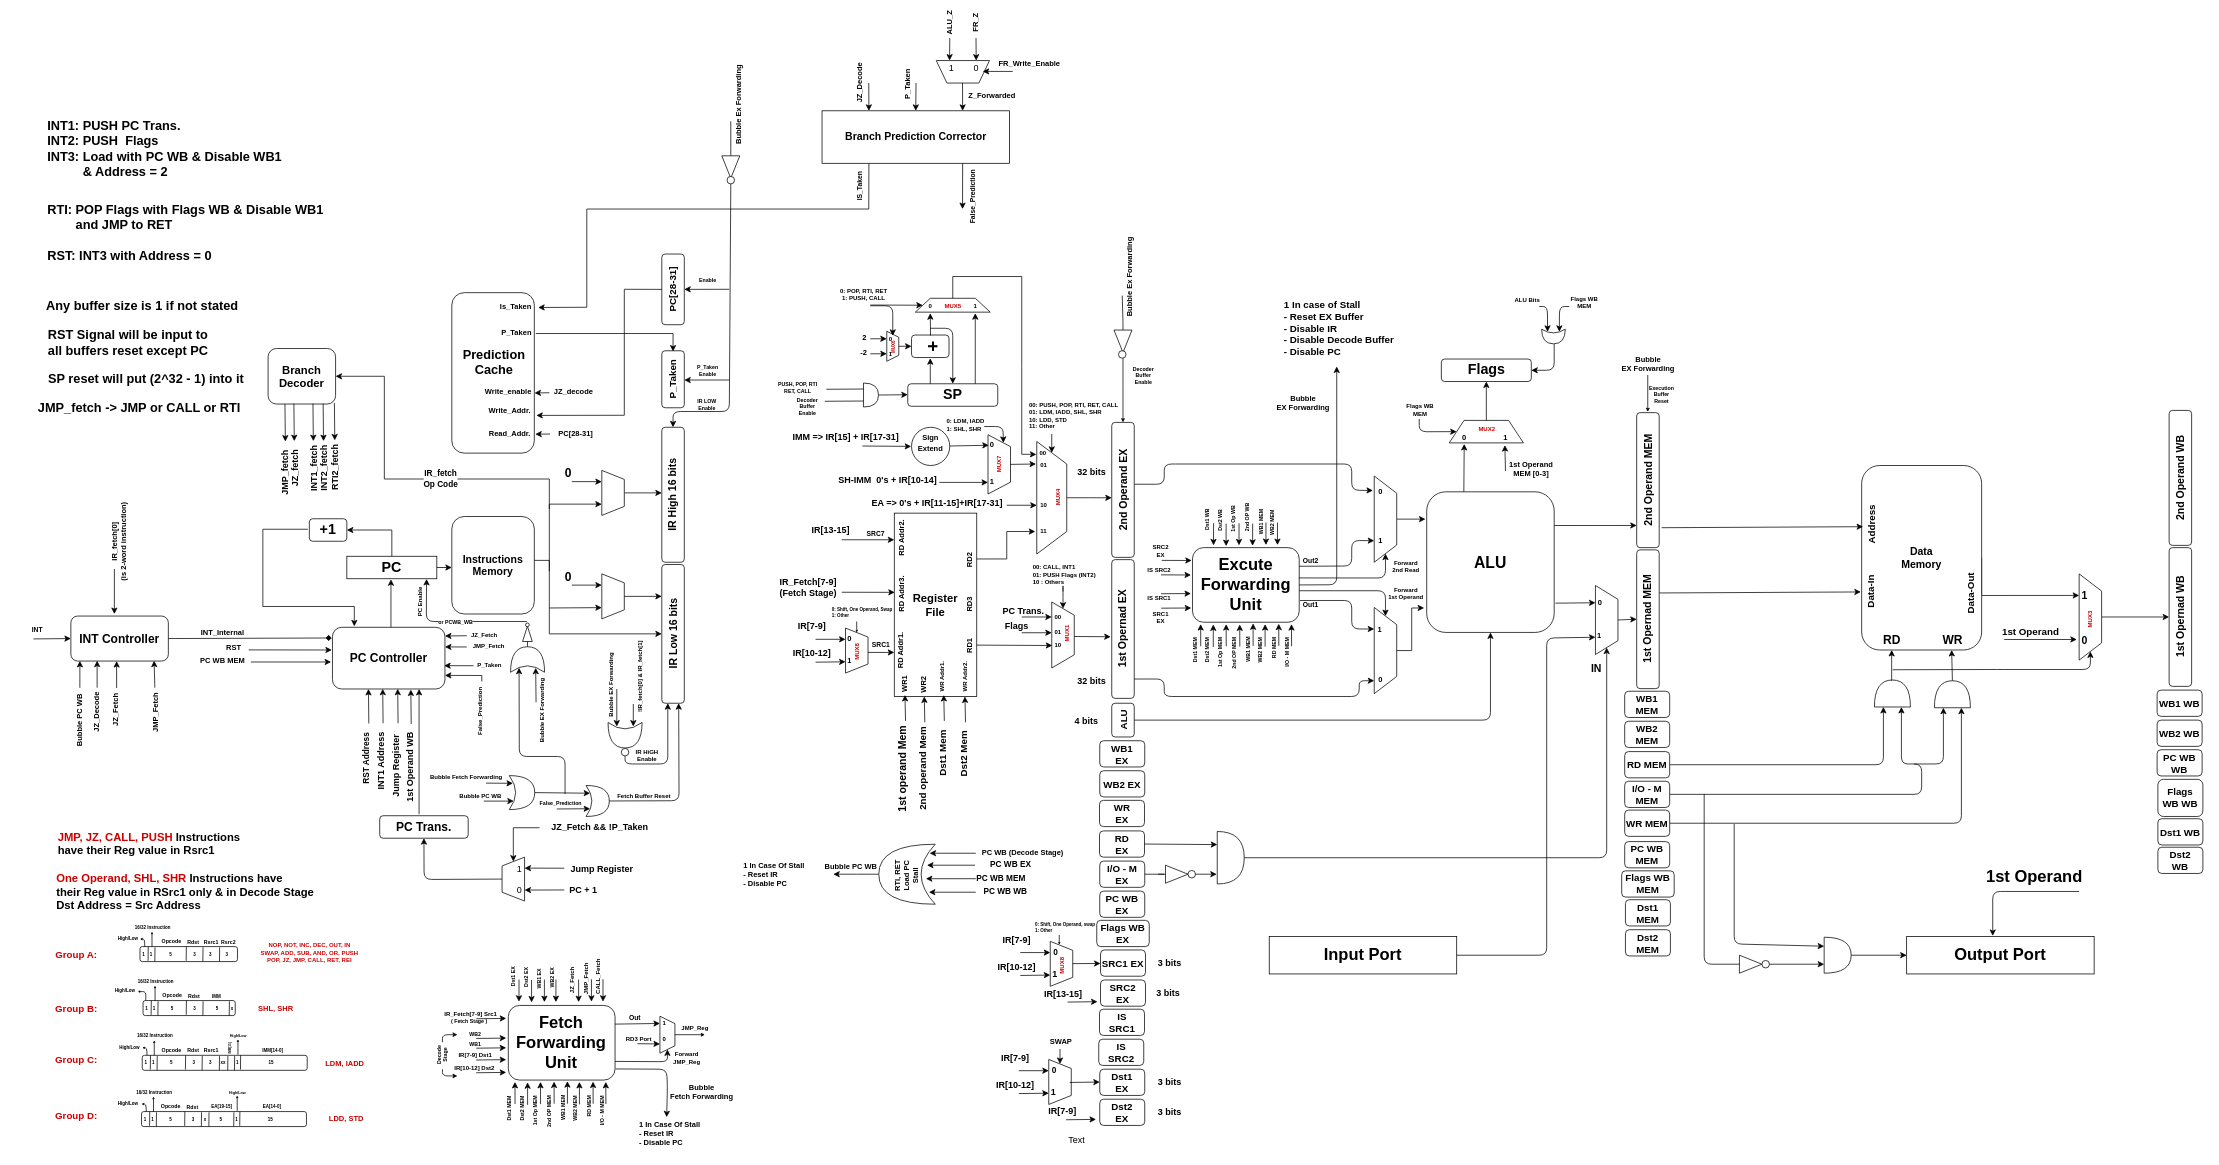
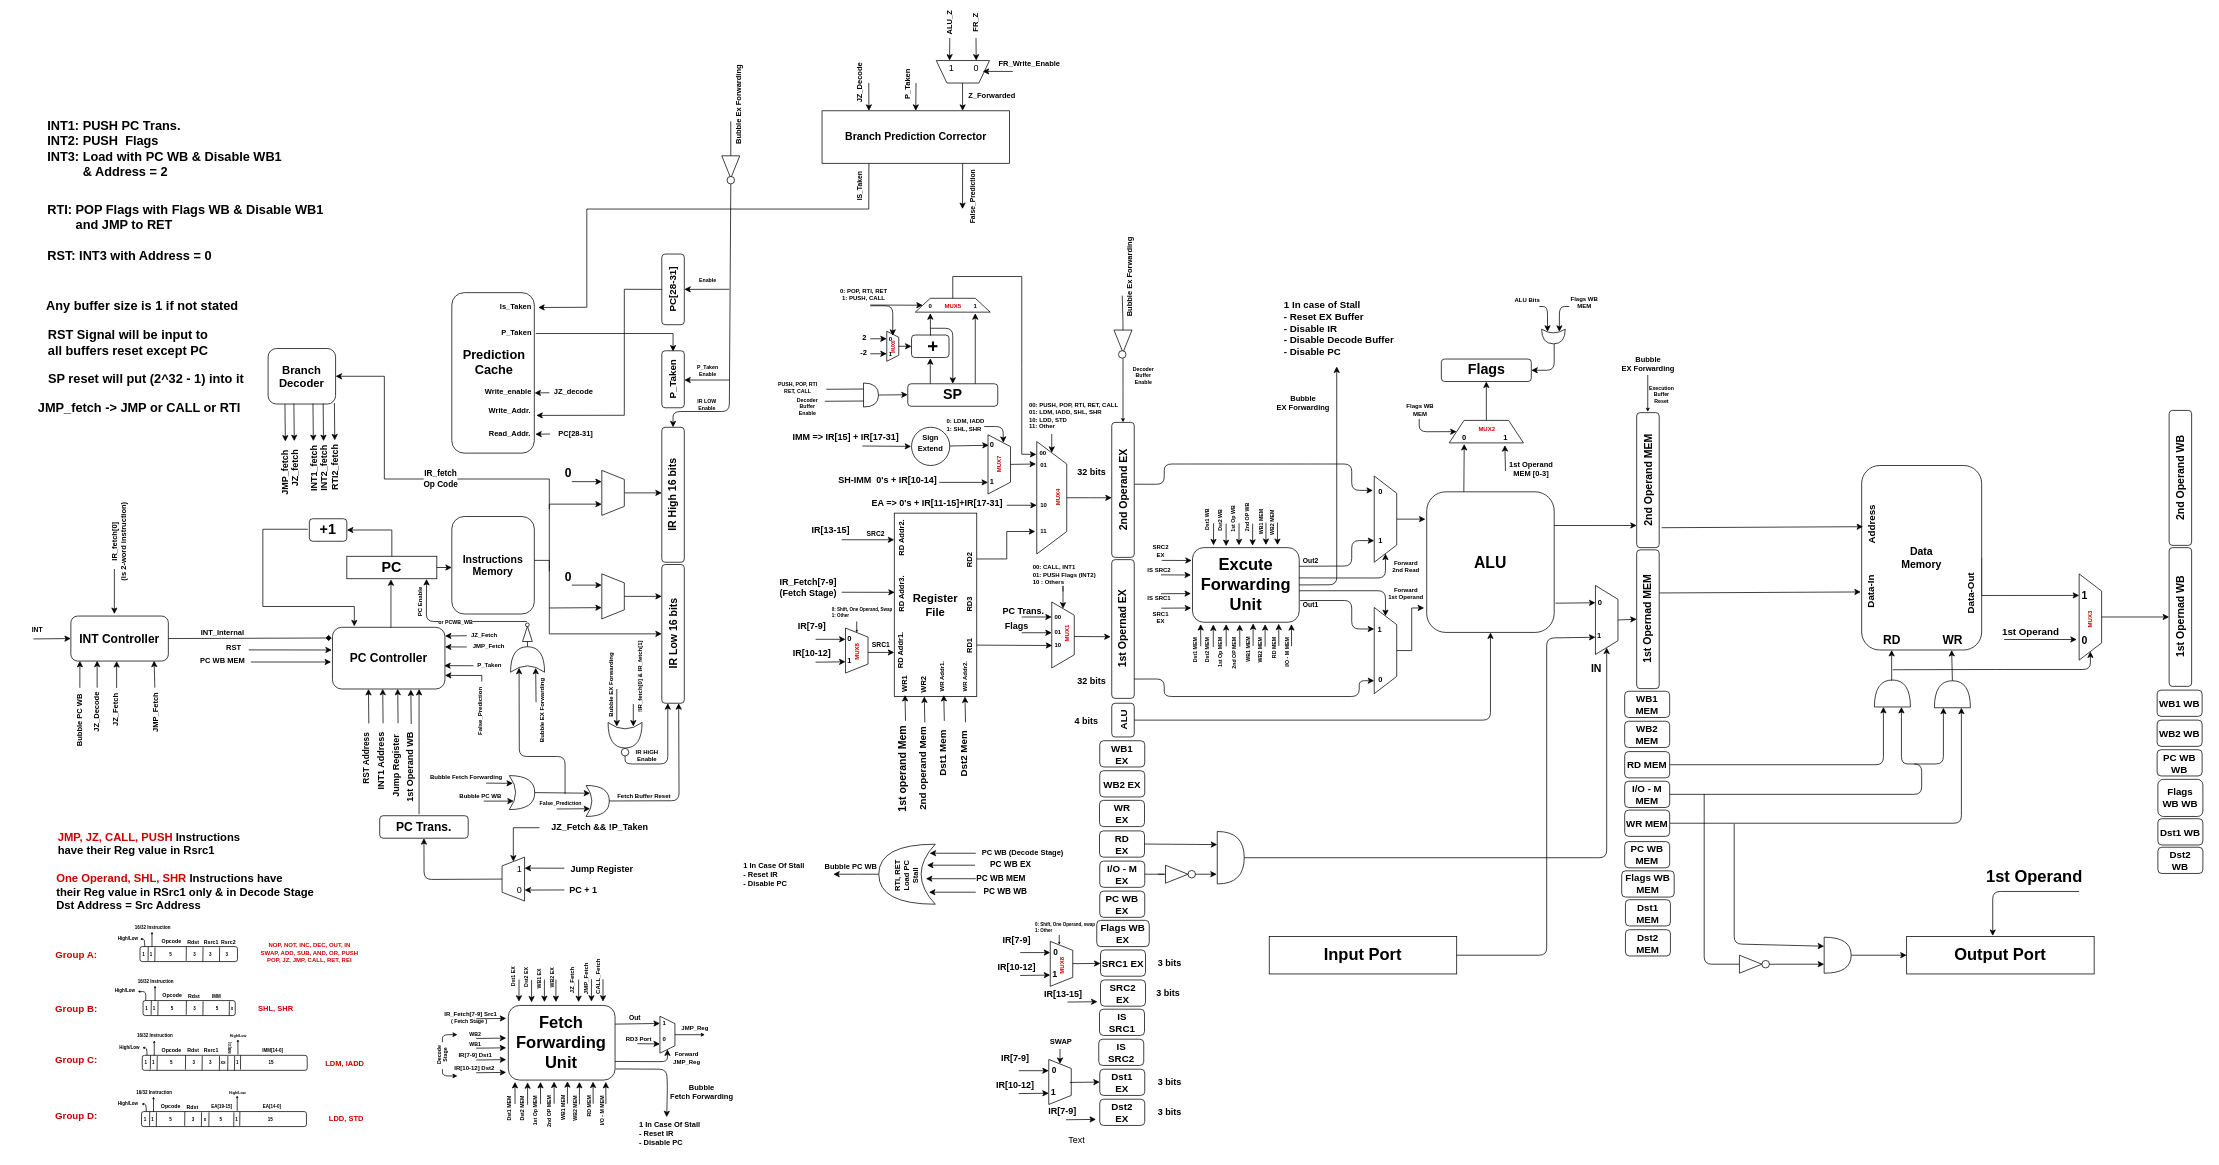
- <mxCell id="294" value="SRC7" style="text;html=1;align=center;verticalAlign=middle;resizable=0;points=[];autosize=1;fontSize=9;fontStyle=1" parent="1" vertex="1"><mxGeometry x="1147" y="701" width="40" height="20" as="geometry" /></mxCell>
+ <mxCell id="294" value="SRC2" style="text;html=1;align=center;verticalAlign=middle;resizable=0;points=[];autosize=1;fontSize=9;fontStyle=1" parent="1" vertex="1"><mxGeometry x="1147" y="701" width="40" height="20" as="geometry" /></mxCell>
